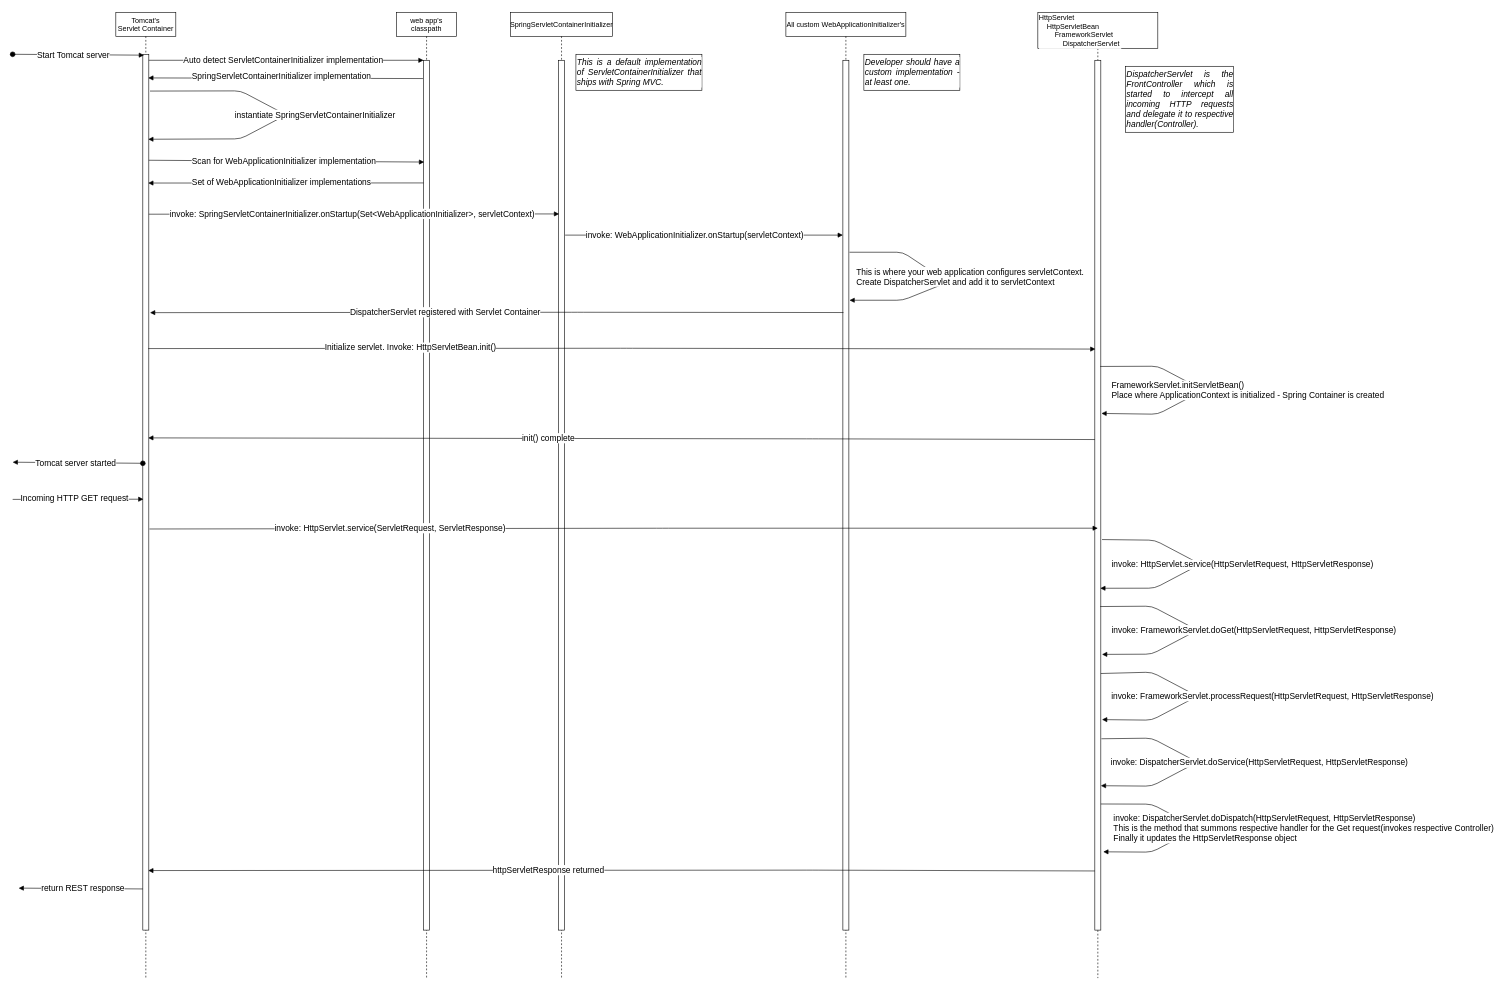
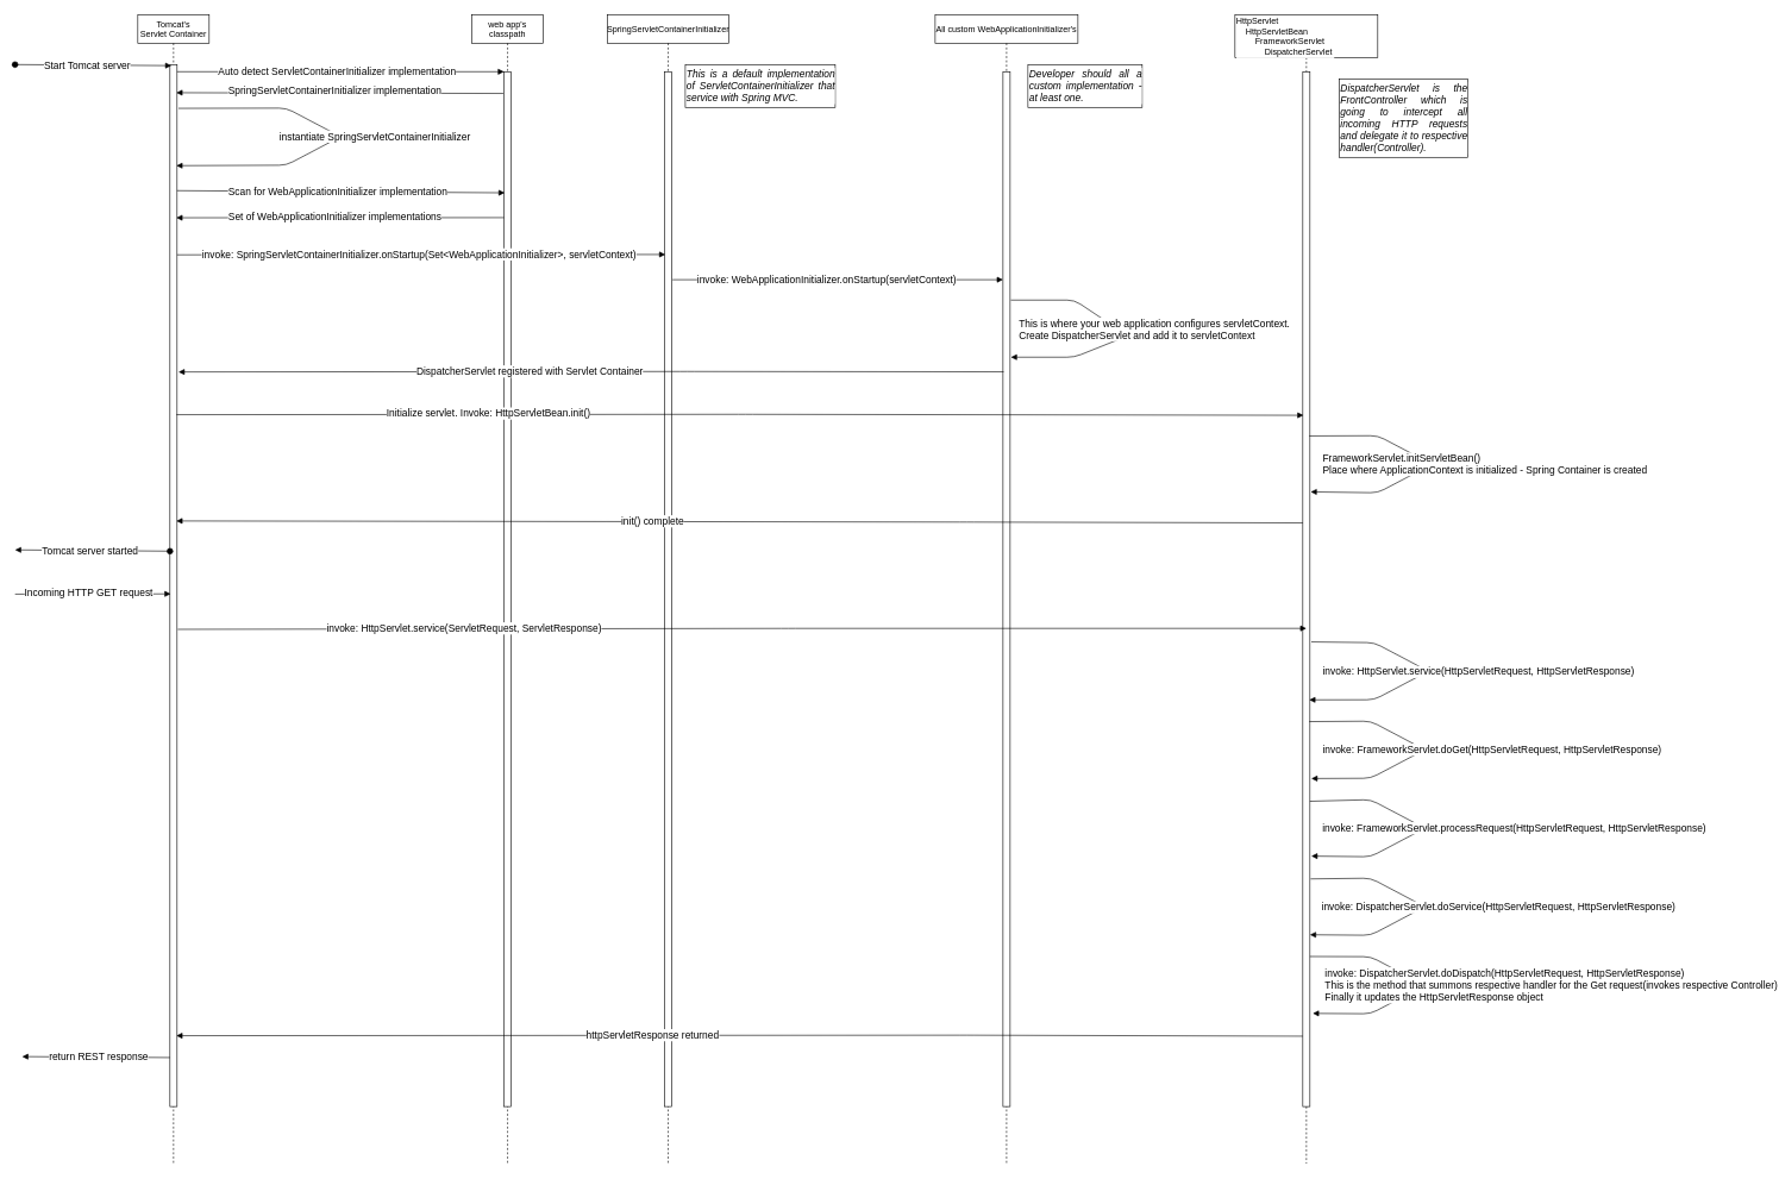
- <mxCell id="59" value="&lt;div style=&quot;text-align: justify&quot;&gt;&lt;span style=&quot;color: rgb(0 , 0 , 0)&quot;&gt;&lt;i&gt;This is a default implementation of ServletContainerInitializer that ships with Spring MVC.&lt;/i&gt;&lt;/span&gt;&lt;/div&gt;" style="whiteSpace=wrap;html=1;labelBackgroundColor=#FFFFFF;fontSize=14;align=left;" parent="1" vertex="1"><mxGeometry x="959" y="90" width="210" height="60" as="geometry" /></mxCell>
+ <mxCell id="59" value="&lt;div style=&quot;text-align: justify&quot;&gt;&lt;span style=&quot;color: rgb(0 , 0 , 0)&quot;&gt;&lt;i&gt;This is a default implementation of ServletContainerInitializer that service with Spring MVC.&lt;/i&gt;&lt;/span&gt;&lt;/div&gt;" style="whiteSpace=wrap;html=1;labelBackgroundColor=#FFFFFF;fontSize=14;align=left;" parent="1" vertex="1"><mxGeometry x="959" y="90" width="210" height="60" as="geometry" /></mxCell>
- <mxCell id="58" value="&lt;div style=&quot;text-align: justify&quot;&gt;&lt;span style=&quot;color: rgb(0 , 0 , 0)&quot;&gt;&lt;i&gt;Developer should have a custom implementation - at least one.&lt;/i&gt;&lt;/span&gt;&lt;/div&gt;" style="whiteSpace=wrap;html=1;labelBackgroundColor=#FFFFFF;fontSize=14;align=left;" parent="1" vertex="1"><mxGeometry x="1439" y="90" width="160" height="60" as="geometry" /></mxCell>
+ <mxCell id="58" value="&lt;div style=&quot;text-align: justify&quot;&gt;&lt;span style=&quot;color: rgb(0 , 0 , 0)&quot;&gt;&lt;i&gt;Developer should all a custom implementation - at least one.&lt;/i&gt;&lt;/span&gt;&lt;/div&gt;" style="whiteSpace=wrap;html=1;labelBackgroundColor=#FFFFFF;fontSize=14;align=left;" parent="1" vertex="1"><mxGeometry x="1439" y="90" width="160" height="60" as="geometry" /></mxCell>
- <mxCell id="60" value="&lt;div style=&quot;text-align: justify&quot;&gt;&lt;span style=&quot;color: rgb(0 , 0 , 0)&quot;&gt;&lt;i&gt;DispatcherServlet is the FrontController which is started to intercept all incoming HTTP requests and delegate it to respective handler(Controller).&lt;/i&gt;&lt;/span&gt;&lt;/div&gt;" style="whiteSpace=wrap;html=1;labelBackgroundColor=#FFFFFF;fontSize=14;align=left;" parent="1" vertex="1"><mxGeometry x="1875" y="110" width="180" height="110" as="geometry" /></mxCell>
+ <mxCell id="60" value="&lt;div style=&quot;text-align: justify&quot;&gt;&lt;span style=&quot;color: rgb(0 , 0 , 0)&quot;&gt;&lt;i&gt;DispatcherServlet is the FrontController which is going to intercept all incoming HTTP requests and delegate it to respective handler(Controller).&lt;/i&gt;&lt;/span&gt;&lt;/div&gt;" style="whiteSpace=wrap;html=1;labelBackgroundColor=#FFFFFF;fontSize=14;align=left;" parent="1" vertex="1"><mxGeometry x="1875" y="110" width="180" height="110" as="geometry" /></mxCell>
